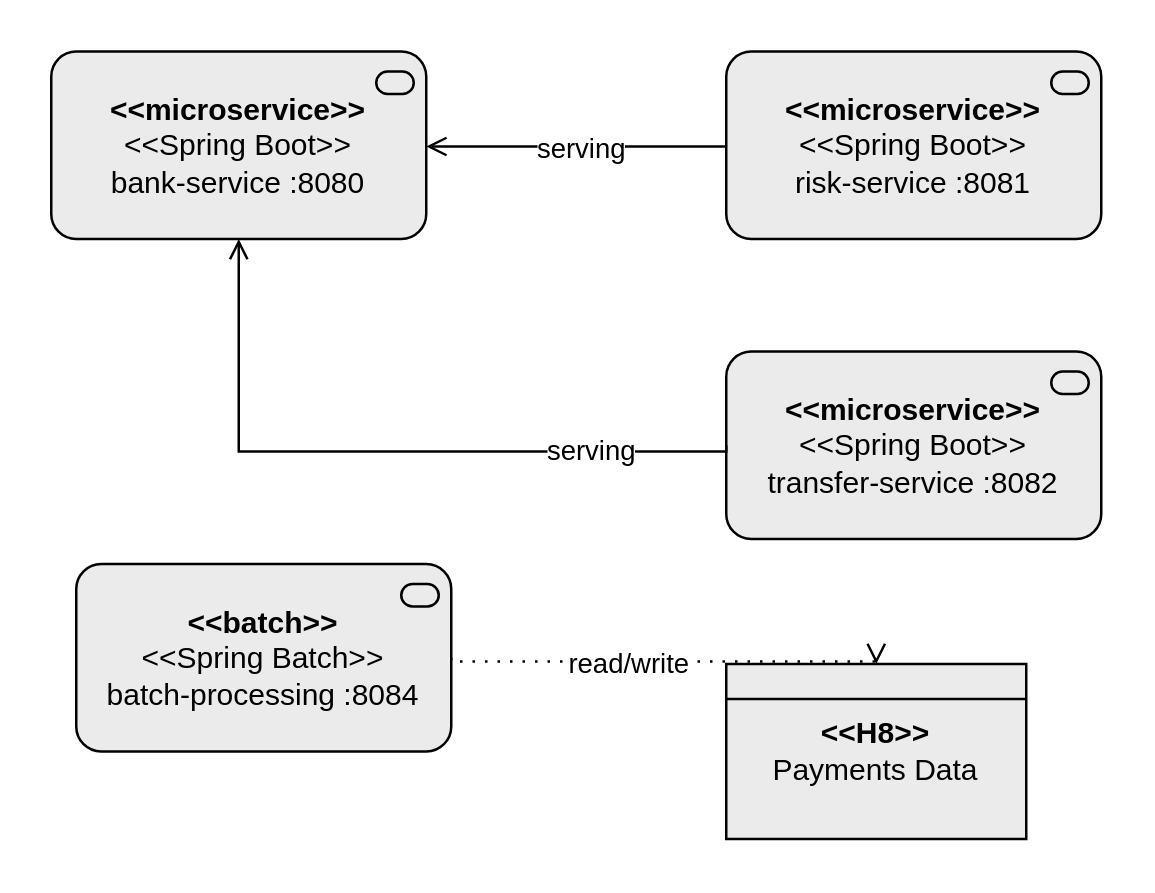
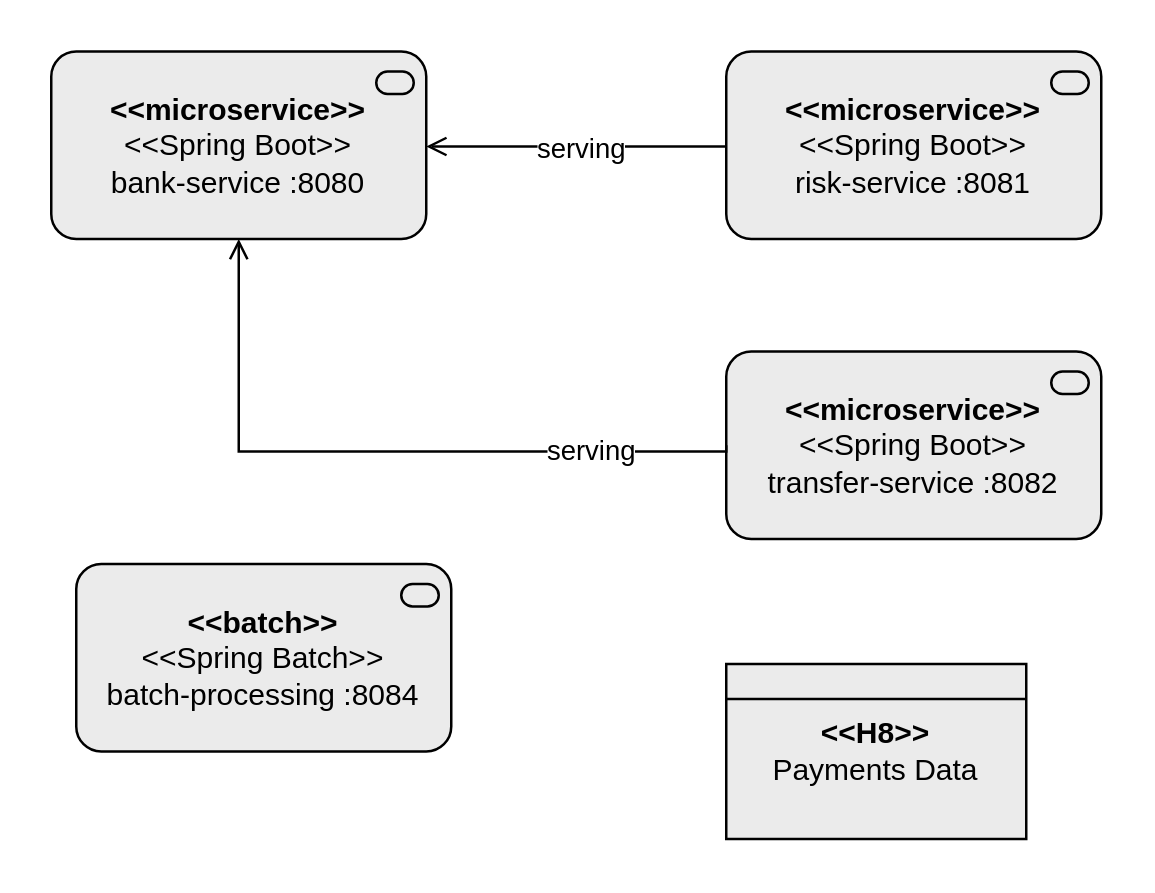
- <mxCell id="11" value="" style="edgeStyle=elbowEdgeStyle;html=1;endArrow=open;elbow=vertical;endFill=0;dashed=1;dashPattern=1 4;rounded=0;exitX=1;exitY=0.5;exitDx=0;exitDy=0;exitPerimeter=0;" edge="1" parent="1" source="10" target="9"><mxGeometry width="160" relative="1" as="geometry"><mxPoint x="340" y="230" as="sourcePoint" /><mxPoint x="180" y="230" as="targetPoint" /></mxGeometry></mxCell>
- <mxCell id="12" value="read/write" style="edgeLabel;html=1;align=center;verticalAlign=middle;resizable=0;points=[];" vertex="1" connectable="0" parent="11"><mxGeometry x="-0.267" y="-1" relative="1" as="geometry"><mxPoint x="9" y="-1" as="offset" /></mxGeometry></mxCell>
